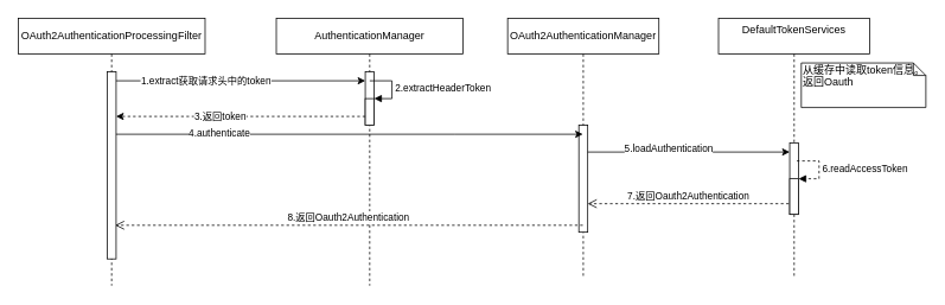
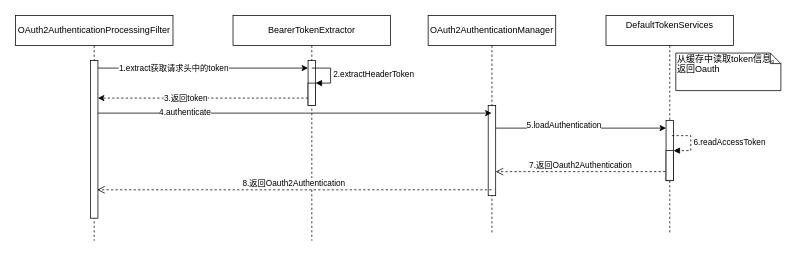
- <mxCell id="4" value="AuthenticationManager" style="shape=umlLifeline;perimeter=lifelinePerimeter;whiteSpace=wrap;html=1;container=1;collapsible=0;recursiveResize=0;outlineConnect=0;" vertex="1" parent="1"><mxGeometry x="310" y="20" width="210" height="300" as="geometry" /></mxCell>
+ <mxCell id="4" value="BearerTokenExtractor" style="shape=umlLifeline;perimeter=lifelinePerimeter;whiteSpace=wrap;html=1;container=1;collapsible=0;recursiveResize=0;outlineConnect=0;" vertex="1" parent="1"><mxGeometry x="310" y="20" width="210" height="300" as="geometry" /></mxCell>
